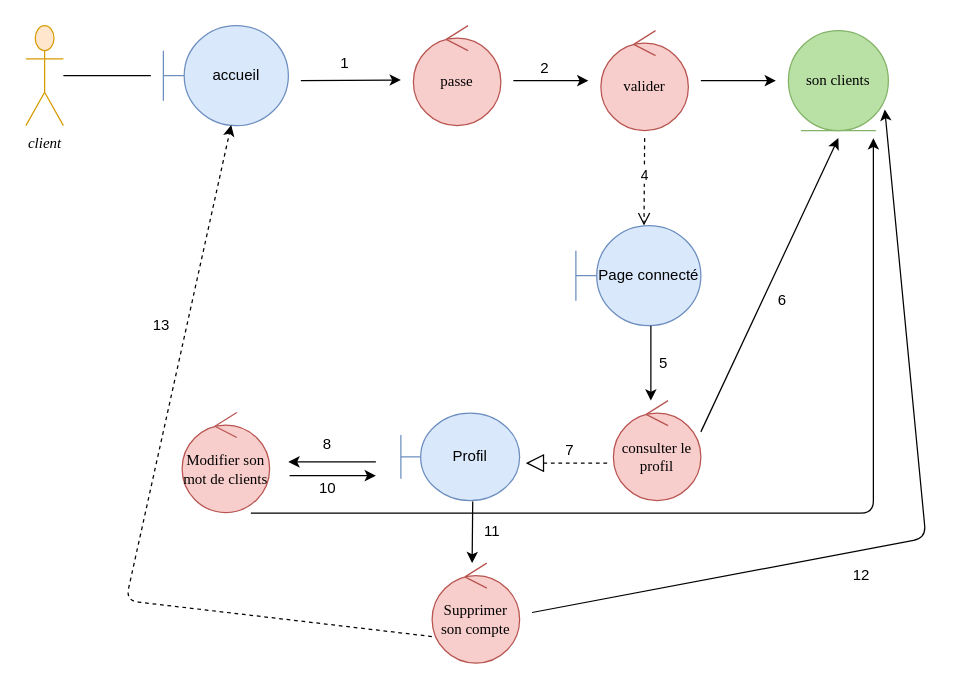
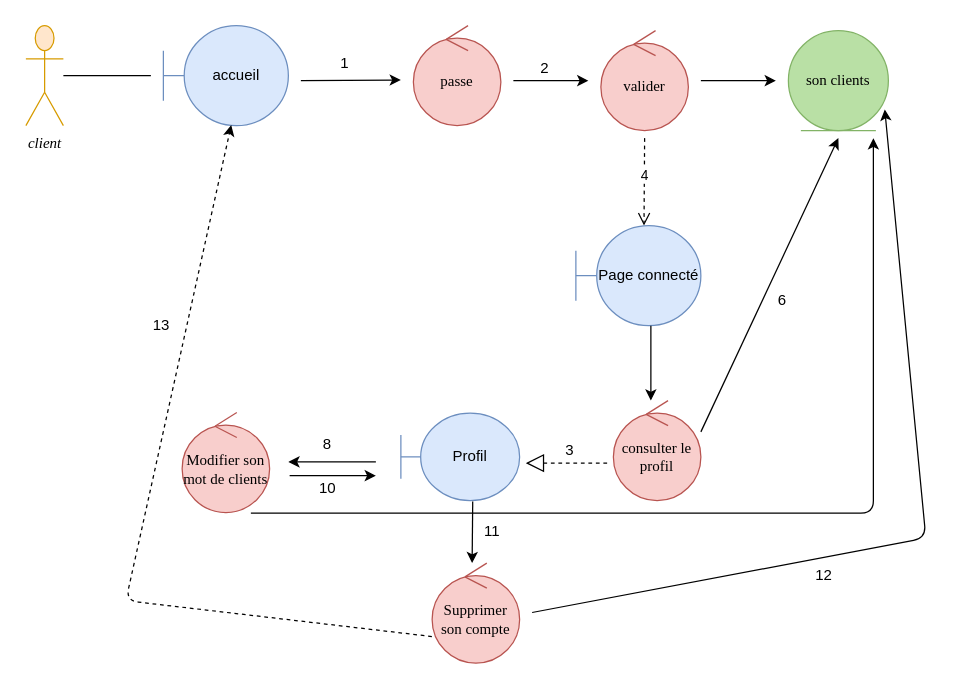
- <mxCell id="17" value="5" style="text;html=1;resizable=0;points=[];autosize=1;align=left;verticalAlign=top;spacingTop=-4;" vertex="1" parent="1"><mxGeometry x="525" y="280" width="20" height="20" as="geometry" /></mxCell>
- <mxCell id="22" value="7" style="text;html=1;resizable=0;points=[];autosize=1;align=left;verticalAlign=top;spacingTop=-4;" vertex="1" parent="1"><mxGeometry x="450" y="349.5" width="20" height="20" as="geometry" /></mxCell>
+ <mxCell id="22" value="3" style="text;html=1;resizable=0;points=[];autosize=1;align=left;verticalAlign=top;spacingTop=-4;" vertex="1" parent="1"><mxGeometry x="450" y="349.5" width="20" height="20" as="geometry" /></mxCell>
- <mxCell id="32" value="12" style="text;html=1;resizable=0;points=[];autosize=1;align=left;verticalAlign=top;spacingTop=-4;" vertex="1" parent="1"><mxGeometry x="680" y="450" width="30" height="20" as="geometry" /></mxCell>
+ <mxCell id="32" value="12" style="text;html=1;resizable=0;points=[];autosize=1;align=left;verticalAlign=top;spacingTop=-4;" vertex="1" parent="1"><mxGeometry x="650" y="450" width="30" height="20" as="geometry" /></mxCell>
